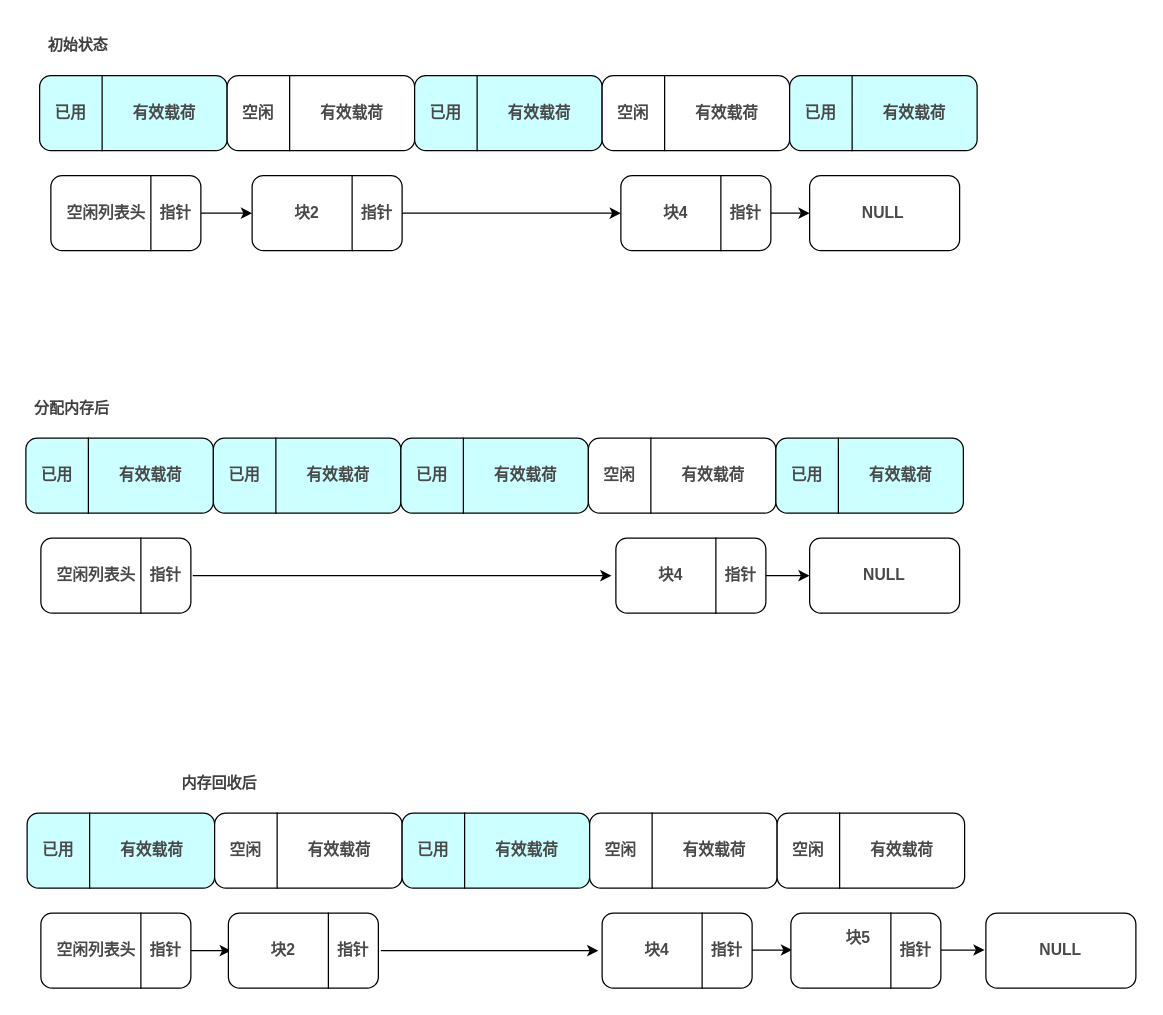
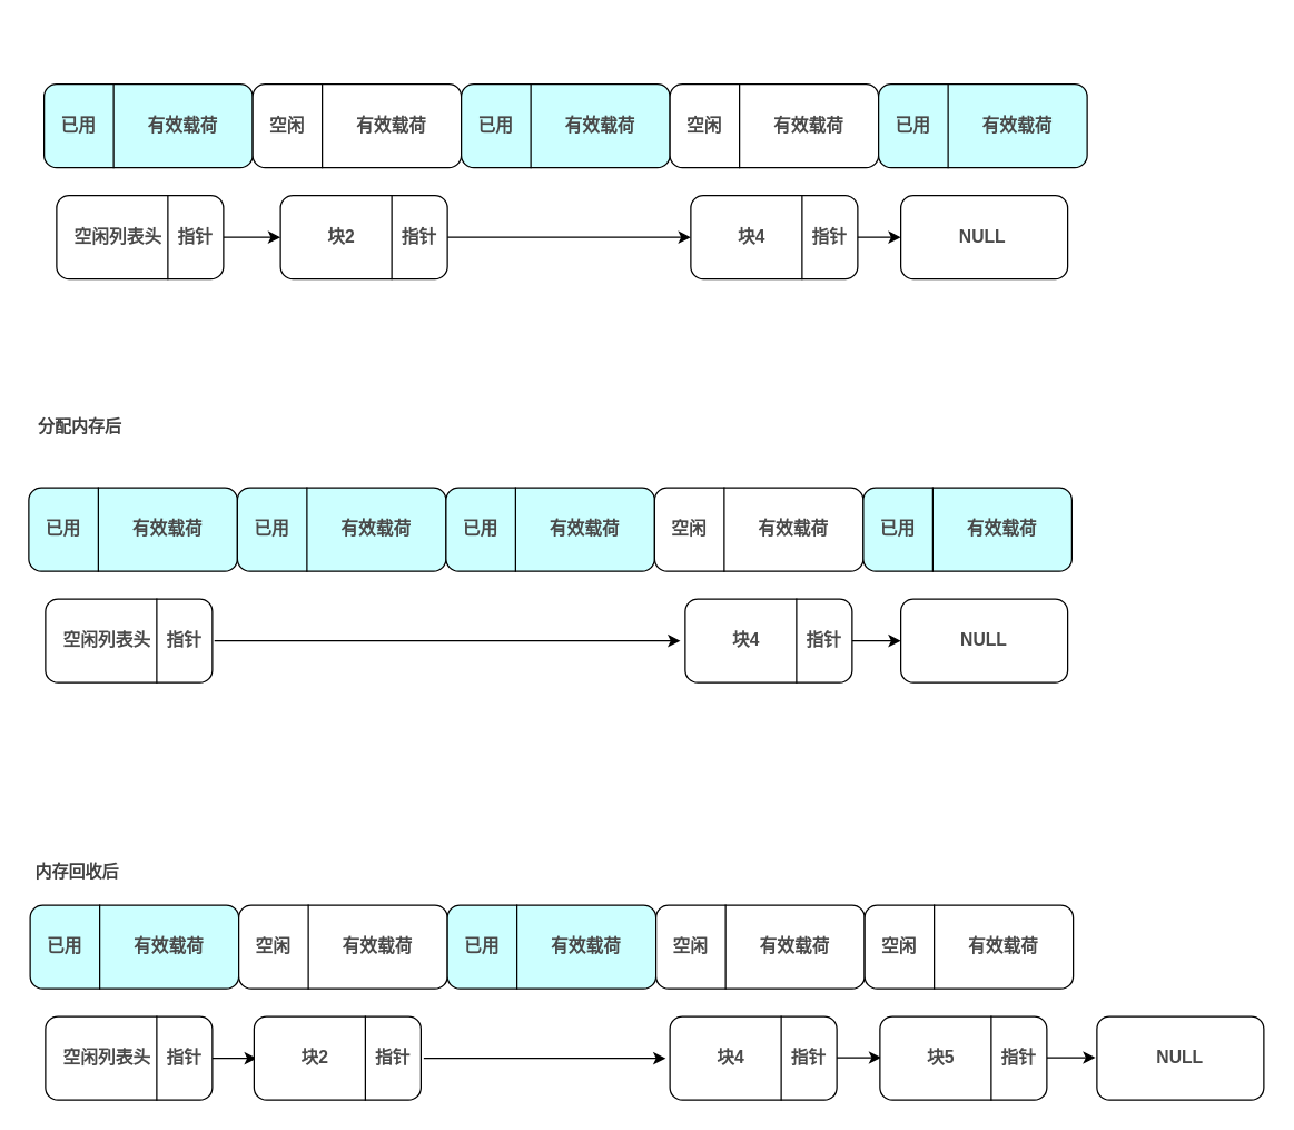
- <mxCell id="2" value="&lt;h3 style=&quot;font-size: calc(var(--ds-md-zoom)*16px); line-height: 1.5; margin: calc(var(--ds-md-zoom)*16px)0 calc(var(--ds-md-zoom)*12px)0; color: rgb(64, 64, 64); font-family: quote-cjk-patch, Inter, system-ui, -apple-system, BlinkMacSystemFont, &amp;quot;Segoe UI&amp;quot;, Roboto, &amp;quot;Noto Sans&amp;quot;, Ubuntu, Cantarell, &amp;quot;Helvetica Neue&amp;quot;, Oxygen, &amp;quot;Open Sans&amp;quot;, sans-serif; text-align: start; background-color: rgb(255, 255, 255);&quot;&gt;初始状态&lt;/h3&gt;" style="text;strokeColor=none;align=center;fillColor=none;html=1;verticalAlign=middle;whiteSpace=wrap;rounded=0;" parent="1" vertex="1"><mxGeometry x="32" y="20" width="60" height="30" as="geometry" /></mxCell>
- <mxCell id="3" value="&lt;h3 style=&quot;font-size: calc(var(--ds-md-zoom)*16px); line-height: 1.5; margin: calc(var(--ds-md-zoom)*16px)0 calc(var(--ds-md-zoom)*12px)0; color: rgb(64, 64, 64); font-family: quote-cjk-patch, Inter, system-ui, -apple-system, BlinkMacSystemFont, &amp;quot;Segoe UI&amp;quot;, Roboto, &amp;quot;Noto Sans&amp;quot;, Ubuntu, Cantarell, &amp;quot;Helvetica Neue&amp;quot;, Oxygen, &amp;quot;Open Sans&amp;quot;, sans-serif; text-align: start; background-color: rgb(255, 255, 255);&quot;&gt;分配内存后&lt;/h3&gt;" style="text;strokeColor=none;align=center;fillColor=none;html=1;verticalAlign=middle;whiteSpace=wrap;rounded=0;" parent="1" vertex="1"><mxGeometry x="22" y="310" width="70" height="30" as="geometry" /></mxCell>
+ <mxCell id="3" value="&lt;h3 style=&quot;font-size: calc(var(--ds-md-zoom)*16px); line-height: 1.5; margin: calc(var(--ds-md-zoom)*16px)0 calc(var(--ds-md-zoom)*12px)0; color: rgb(64, 64, 64); font-family: quote-cjk-patch, Inter, system-ui, -apple-system, BlinkMacSystemFont, &amp;quot;Segoe UI&amp;quot;, Roboto, &amp;quot;Noto Sans&amp;quot;, Ubuntu, Cantarell, &amp;quot;Helvetica Neue&amp;quot;, Oxygen, &amp;quot;Open Sans&amp;quot;, sans-serif; text-align: start; background-color: rgb(255, 255, 255);&quot;&gt;分配内存后&lt;/h3&gt;" style="text;strokeColor=none;align=center;fillColor=none;html=1;verticalAlign=middle;whiteSpace=wrap;rounded=0;" parent="1" vertex="1"><mxGeometry x="22" y="290" width="70" height="30" as="geometry" /></mxCell>
- <mxCell id="4" value="&lt;h3 style=&quot;font-size: calc(var(--ds-md-zoom)*16px); line-height: 1.5; margin: calc(var(--ds-md-zoom)*16px)0 calc(var(--ds-md-zoom)*12px)0; color: rgb(64, 64, 64); font-family: quote-cjk-patch, Inter, system-ui, -apple-system, BlinkMacSystemFont, &amp;quot;Segoe UI&amp;quot;, Roboto, &amp;quot;Noto Sans&amp;quot;, Ubuntu, Cantarell, &amp;quot;Helvetica Neue&amp;quot;, Oxygen, &amp;quot;Open Sans&amp;quot;, sans-serif; text-align: start; background-color: rgb(255, 255, 255);&quot;&gt;内存回收后&lt;/h3&gt;" style="text;strokeColor=none;align=center;fillColor=none;html=1;verticalAlign=middle;whiteSpace=wrap;rounded=0;" parent="1" vertex="1"><mxGeometry x="140" y="610" width="70" height="30" as="geometry" /></mxCell>
+ <mxCell id="4" value="&lt;h3 style=&quot;font-size: calc(var(--ds-md-zoom)*16px); line-height: 1.5; margin: calc(var(--ds-md-zoom)*16px)0 calc(var(--ds-md-zoom)*12px)0; color: rgb(64, 64, 64); font-family: quote-cjk-patch, Inter, system-ui, -apple-system, BlinkMacSystemFont, &amp;quot;Segoe UI&amp;quot;, Roboto, &amp;quot;Noto Sans&amp;quot;, Ubuntu, Cantarell, &amp;quot;Helvetica Neue&amp;quot;, Oxygen, &amp;quot;Open Sans&amp;quot;, sans-serif; text-align: start; background-color: rgb(255, 255, 255);&quot;&gt;内存回收后&lt;/h3&gt;" style="text;strokeColor=none;align=center;fillColor=none;html=1;verticalAlign=middle;whiteSpace=wrap;rounded=0;" parent="1" vertex="1"><mxGeometry x="20" y="610" width="70" height="30" as="geometry" /></mxCell>
- <mxCell id="119" value="&lt;pre style=&quot;font-family: var(--ds-font-family-code); overflow: auto; padding: calc(var(--ds-md-zoom)*8px)calc(var(--ds-md-zoom)*12px); text-wrap: wrap; word-break: break-all; color: rgb(73, 73, 73); font-size: 12.573px; text-align: start; margin-top: 0px !important; margin-bottom: 0px !important;&quot;&gt;&lt;pre style=&quot;font-family: var(--ds-font-family-code); overflow: auto; padding: calc(var(--ds-md-zoom)*8px)calc(var(--ds-md-zoom)*12px); text-wrap: wrap; word-break: break-all; margin-top: 0px !important; margin-bottom: 0px !important;&quot;&gt;&lt;b&gt;块5&lt;/b&gt;&lt;/pre&gt;&lt;/pre&gt;" style="text;strokeColor=none;align=center;fillColor=none;html=1;verticalAlign=middle;whiteSpace=wrap;rounded=0;" parent="115" vertex="1"><mxGeometry x="34" y="5" width="40" height="30" as="geometry" /></mxCell>
+ <mxCell id="119" value="&lt;pre style=&quot;font-family: var(--ds-font-family-code); overflow: auto; padding: calc(var(--ds-md-zoom)*8px)calc(var(--ds-md-zoom)*12px); text-wrap: wrap; word-break: break-all; color: rgb(73, 73, 73); font-size: 12.573px; text-align: start; margin-top: 0px !important; margin-bottom: 0px !important;&quot;&gt;&lt;pre style=&quot;font-family: var(--ds-font-family-code); overflow: auto; padding: calc(var(--ds-md-zoom)*8px)calc(var(--ds-md-zoom)*12px); text-wrap: wrap; word-break: break-all; margin-top: 0px !important; margin-bottom: 0px !important;&quot;&gt;&lt;b&gt;块5&lt;/b&gt;&lt;/pre&gt;&lt;/pre&gt;" style="text;strokeColor=none;align=center;fillColor=none;html=1;verticalAlign=middle;whiteSpace=wrap;rounded=0;" parent="115" vertex="1"><mxGeometry x="24" y="15" width="40" height="30" as="geometry" /></mxCell>
